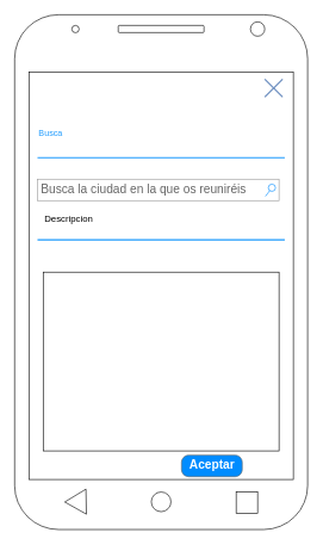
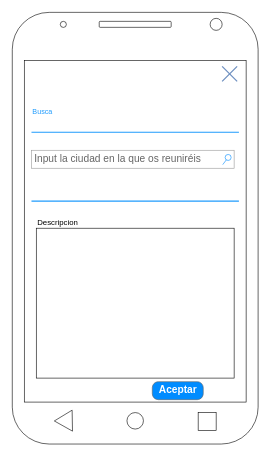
- <mxCell id="19" value="Busca la ciudad en la que os reuniréis" style="strokeWidth=1;shadow=0;dashed=0;align=center;html=1;shape=mxgraph.mockup.forms.searchBox;strokeColor=#999999;mainText=;strokeColor2=#008cff;fontColor=#666666;fontSize=17;align=left;spacingLeft=3;" vertex="1" parent="1"><mxGeometry x="52" y="250" width="338" height="30" as="geometry" /></mxCell>
+ <mxCell id="19" value="Input la ciudad en la que os reuniréis" style="strokeWidth=1;shadow=0;dashed=0;align=center;html=1;shape=mxgraph.mockup.forms.searchBox;strokeColor=#999999;mainText=;strokeColor2=#008cff;fontColor=#666666;fontSize=17;align=left;spacingLeft=3;" vertex="1" parent="1"><mxGeometry x="52" y="250" width="338" height="30" as="geometry" /></mxCell>
- <mxCell id="16" value="Descripcion" style="text;html=1;strokeColor=none;fillColor=none;align=left;verticalAlign=middle;whiteSpace=wrap;rounded=0;fontSize=13;" parent="1" vertex="1"><mxGeometry x="60.23" y="295" width="89.8" height="20" as="geometry" /></mxCell>
+ <mxCell id="16" value="Descripcion" style="text;html=1;strokeColor=none;fillColor=none;align=left;verticalAlign=middle;whiteSpace=wrap;rounded=0;fontSize=13;" parent="1" vertex="1"><mxGeometry x="60.23" y="360" width="89.8" height="20" as="geometry" /></mxCell>
